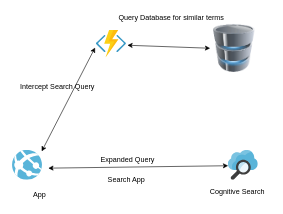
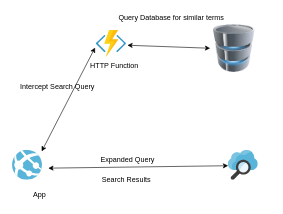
+ <mxCell id="7" value="HTTP Function" style="text;html=1;align=center;verticalAlign=middle;resizable=0;points=[];autosize=1;" vertex="1" parent="1"><mxGeometry x="140" y="100" width="100" height="20" as="geometry" /></mxCell>
- <mxCell id="13" value="Search App" style="text;html=1;align=center;verticalAlign=middle;resizable=0;points=[];autosize=1;" vertex="1" parent="1"><mxGeometry x="160" y="290" width="100" height="20" as="geometry" /></mxCell>
+ <mxCell id="13" value="Search Results" style="text;html=1;align=center;verticalAlign=middle;resizable=0;points=[];autosize=1;" vertex="1" parent="1"><mxGeometry x="160" y="290" width="100" height="20" as="geometry" /></mxCell>
- <mxCell id="15" value="Cognitive Search" style="text;html=1;align=center;verticalAlign=middle;resizable=0;points=[];autosize=1;" vertex="1" parent="1"><mxGeometry x="340" y="310" width="110" height="20" as="geometry" /></mxCell>
